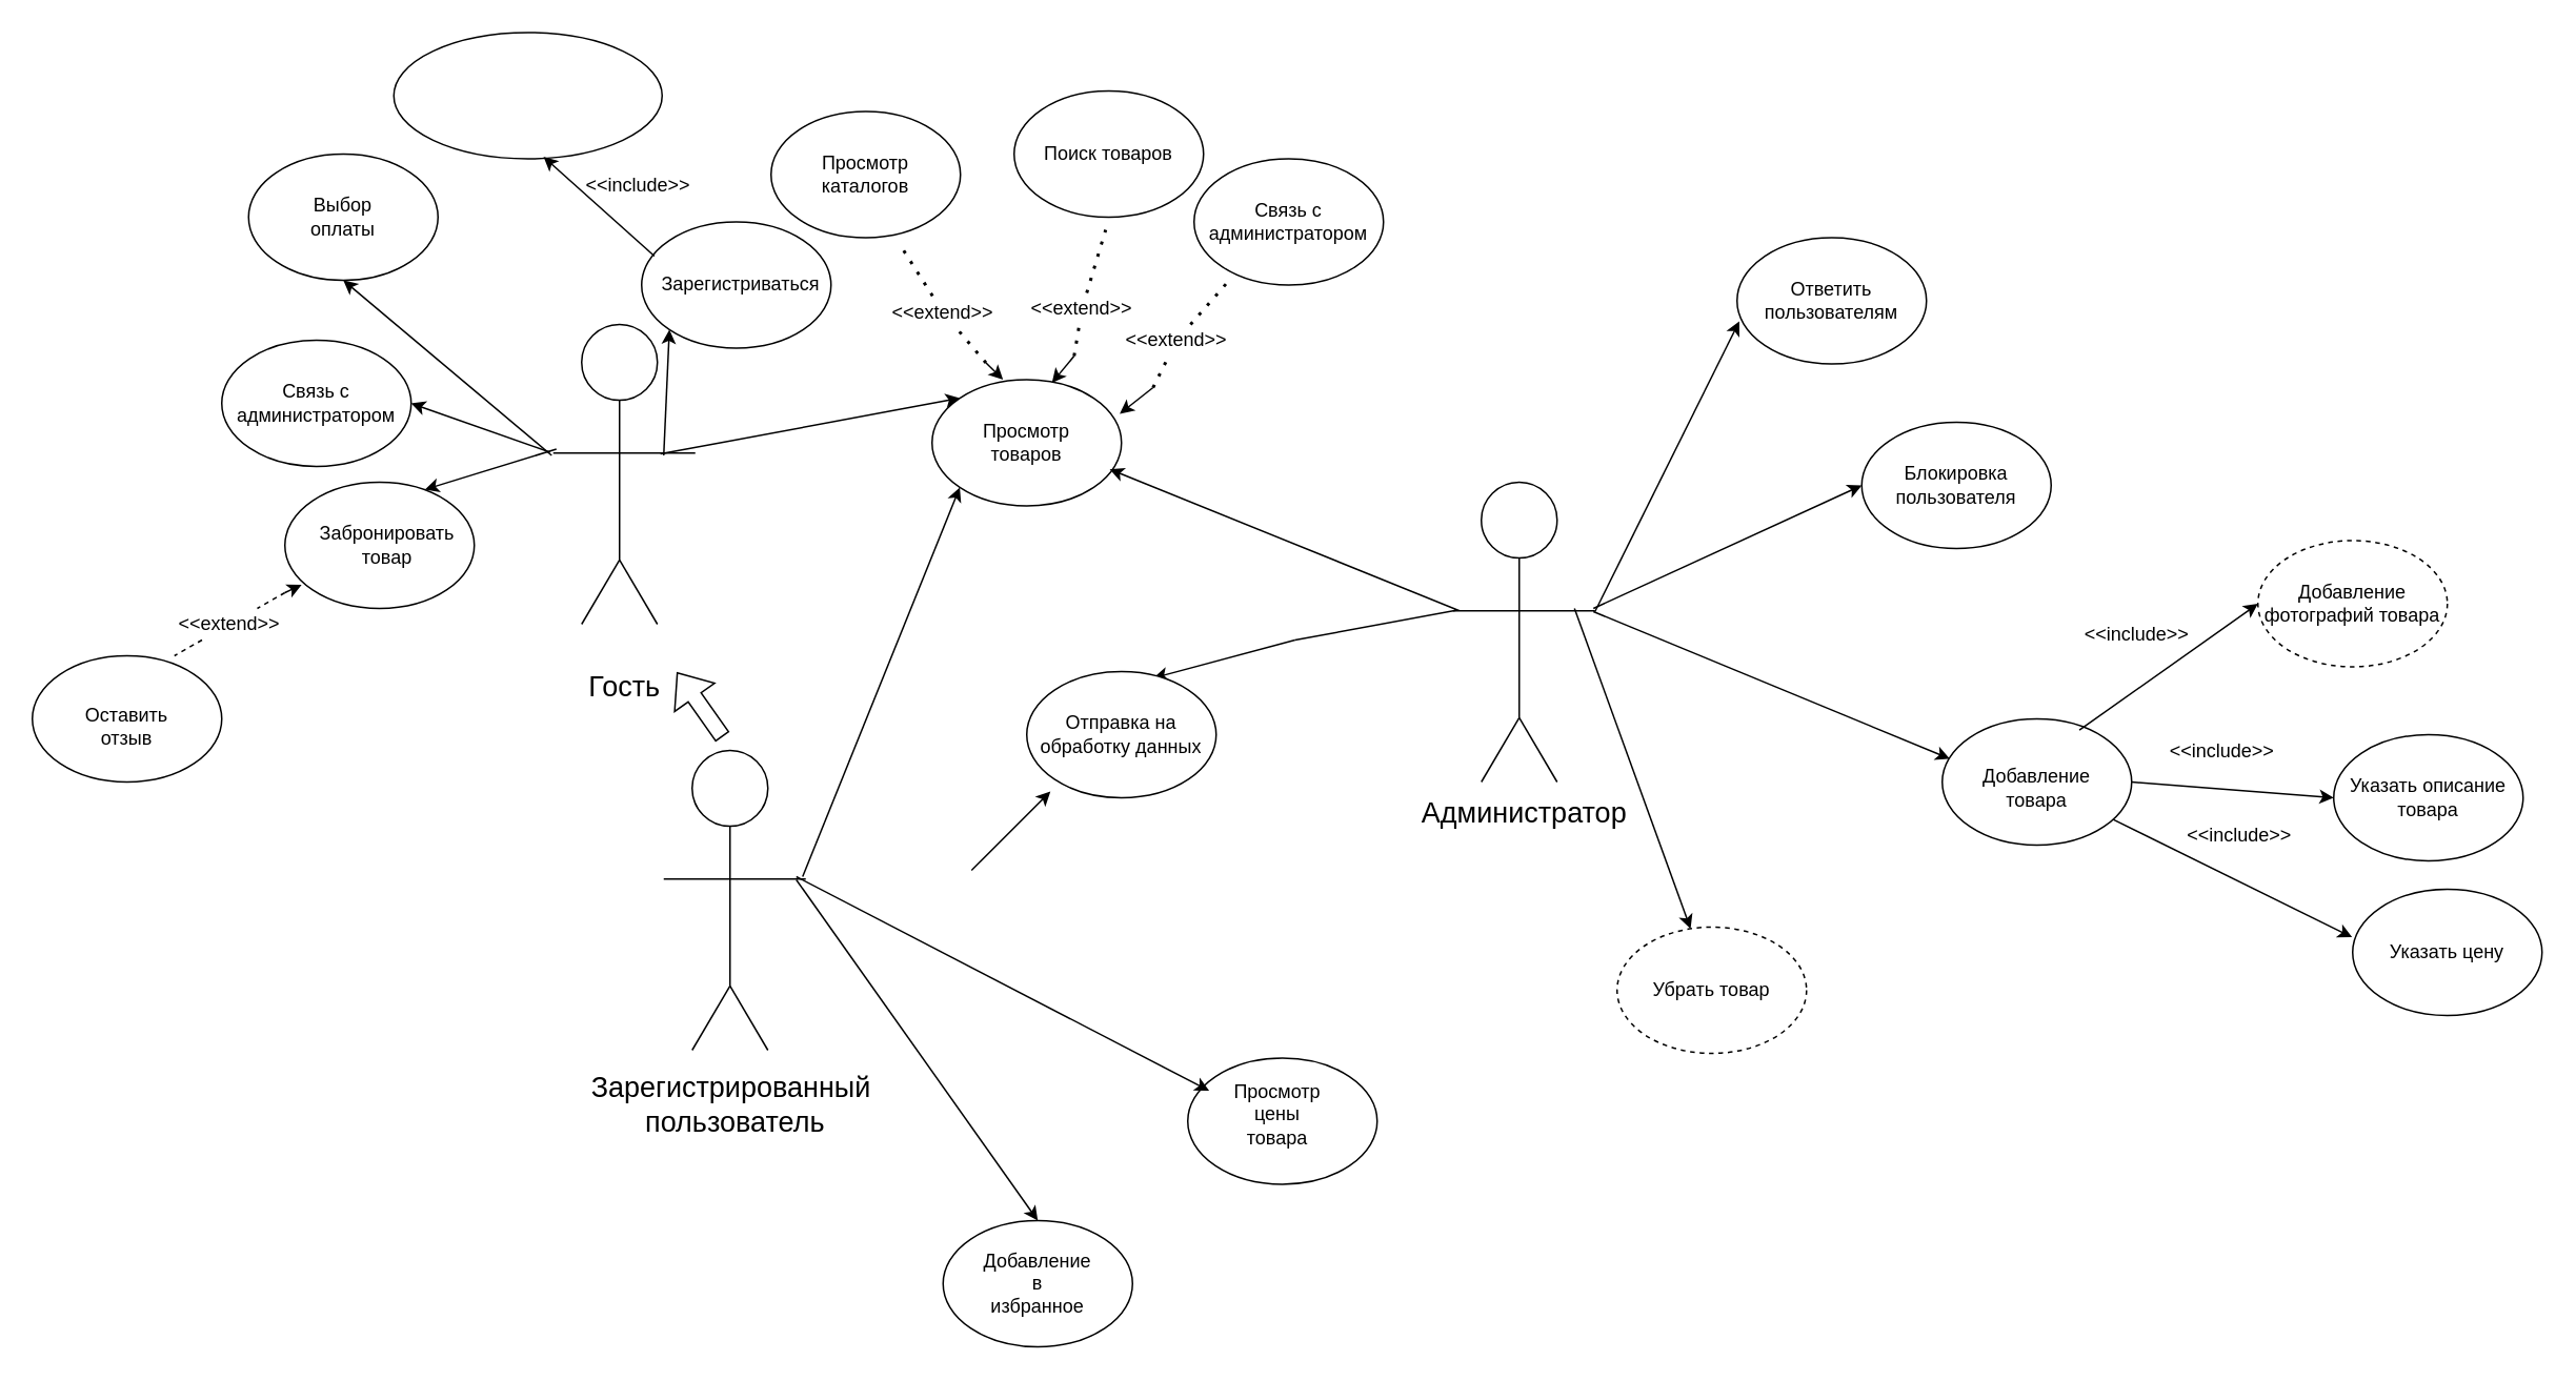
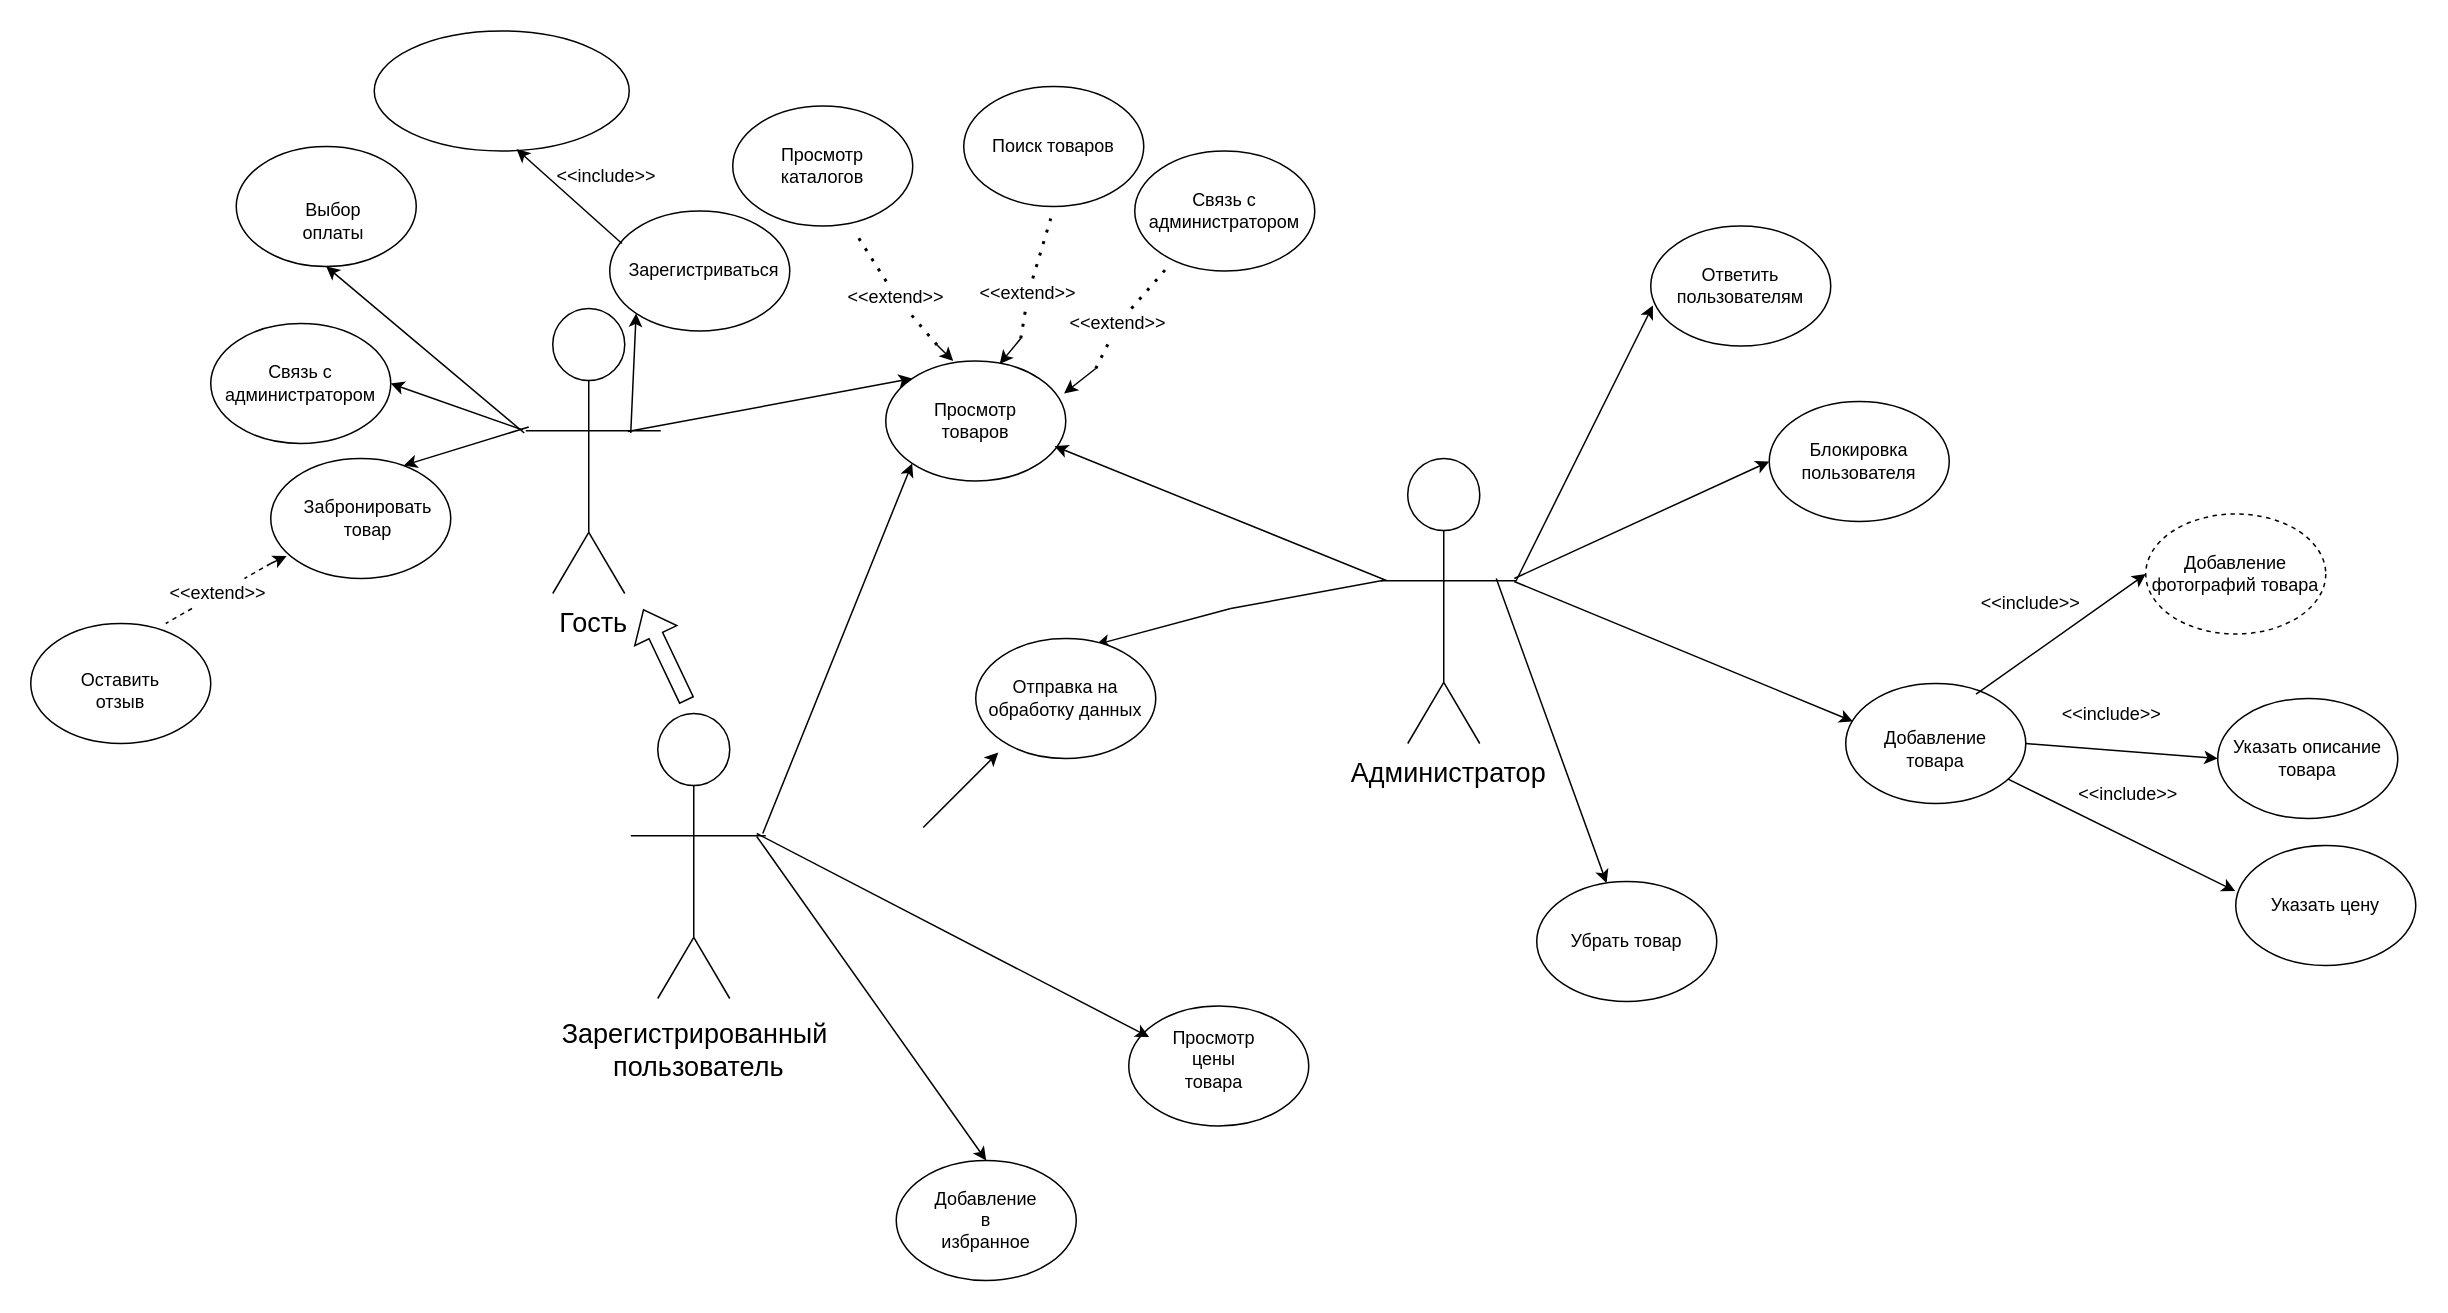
- <mxCell id="46" value="Выбор оплаты" style="text;html=1;align=center;verticalAlign=middle;whiteSpace=wrap;rounded=0;" parent="1" vertex="1"><mxGeometry x="187" y="122" width="60" height="30" as="geometry" /></mxCell>
+ <mxCell id="46" value="Выбор оплаты" style="text;html=1;align=center;verticalAlign=middle;whiteSpace=wrap;rounded=0;" parent="1" vertex="1"><mxGeometry x="192" y="132" width="60" height="30" as="geometry" /></mxCell>
- <mxCell id="14" value="&lt;font style=&quot;font-size: 18px;&quot;&gt;Гость&lt;/font&gt;" style="text;html=1;align=center;verticalAlign=middle;resizable=0;points=[];autosize=1;strokeColor=none;fillColor=none;" parent="1" vertex="1"><mxGeometry x="360" y="415" width="70" height="40" as="geometry" /></mxCell>
+ <mxCell id="14" value="&lt;font style=&quot;font-size: 18px;&quot;&gt;Гость&lt;/font&gt;" style="text;html=1;align=center;verticalAlign=middle;resizable=0;points=[];autosize=1;strokeColor=none;fillColor=none;" parent="1" vertex="1"><mxGeometry x="360" y="395" width="70" height="40" as="geometry" /></mxCell>
- <mxCell id="84" value="Убрать товар" style="ellipse;whiteSpace=wrap;html=1;dashed=1;" parent="1" vertex="1"><mxGeometry x="1024" y="587" width="120" height="80" as="geometry" /></mxCell>
+ <mxCell id="84" value="Убрать товар" style="ellipse;whiteSpace=wrap;html=1;" parent="1" vertex="1"><mxGeometry x="1024" y="587" width="120" height="80" as="geometry" /></mxCell>
